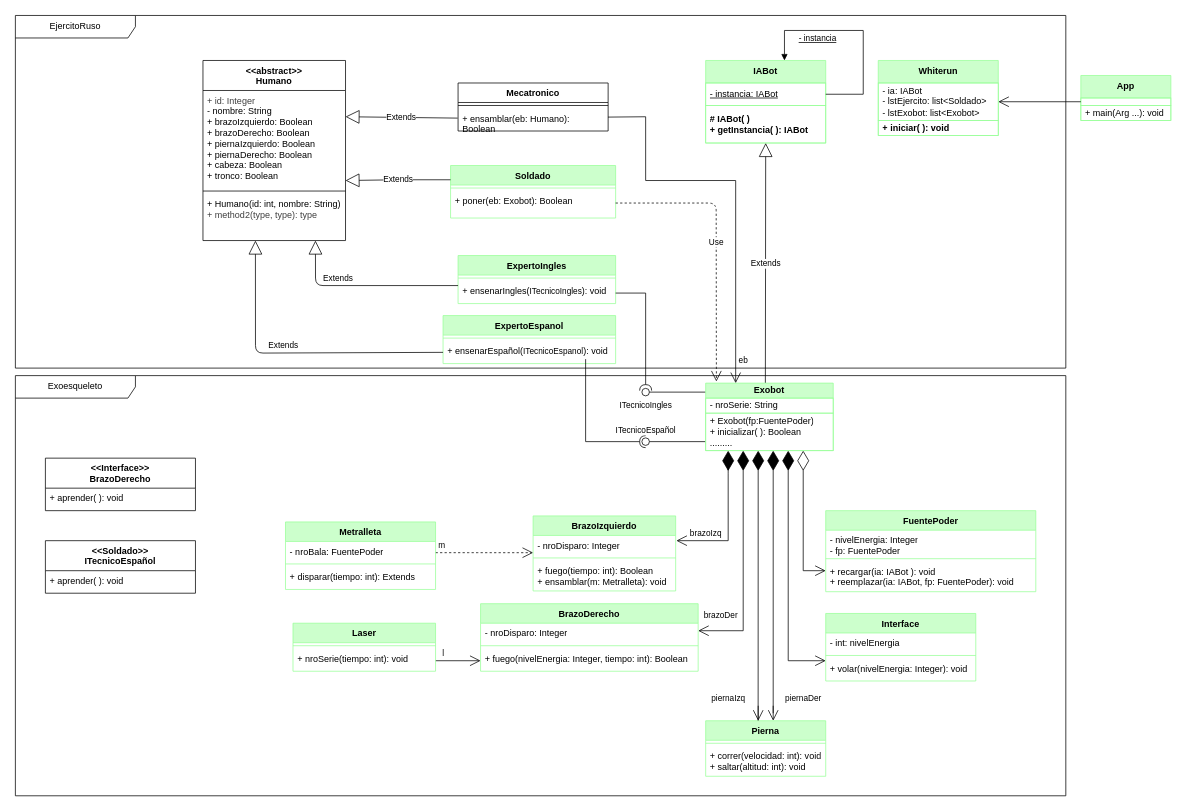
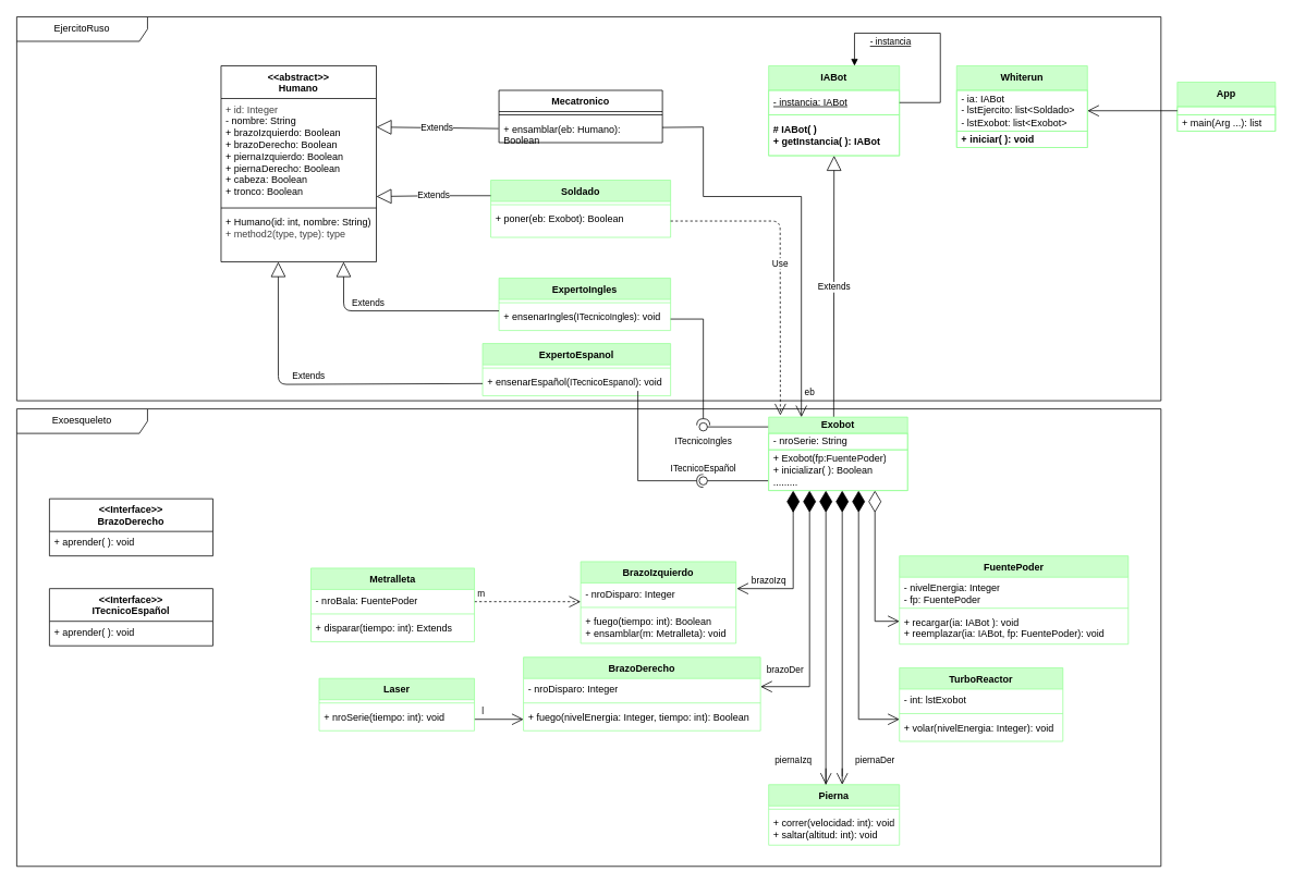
- <mxCell id="97" value="+ main(Arg ...): void" style="text;strokeColor=#99FF99;fillColor=none;align=left;verticalAlign=middle;spacingLeft=4;spacingRight=4;overflow=hidden;points=[[0,0.5],[1,0.5]];portConstraint=eastwest;rotatable=0;whiteSpace=wrap;html=1;shadow=0;" parent="95" vertex="1"><mxGeometry y="40" width="120" height="20" as="geometry" /></mxCell>
+ <mxCell id="97" value="+ main(Arg ...): list" style="text;strokeColor=#99FF99;fillColor=none;align=left;verticalAlign=middle;spacingLeft=4;spacingRight=4;overflow=hidden;points=[[0,0.5],[1,0.5]];portConstraint=eastwest;rotatable=0;whiteSpace=wrap;html=1;shadow=0;" parent="95" vertex="1"><mxGeometry y="40" width="120" height="20" as="geometry" /></mxCell>
- <mxCell id="64" value="&amp;lt;&amp;lt;Soldado&amp;gt;&amp;gt;&lt;div&gt;&lt;span style=&quot;color: rgb(0, 0, 0);&quot;&gt;ITecnicoEspañol&lt;/span&gt;&lt;/div&gt;" style="swimlane;fontStyle=1;align=center;verticalAlign=top;childLayout=stackLayout;horizontal=1;startSize=40;horizontalStack=0;resizeParent=1;resizeParentMax=0;resizeLast=0;collapsible=1;marginBottom=0;whiteSpace=wrap;html=1;" parent="57" vertex="1"><mxGeometry x="40" y="220" width="200" height="70" as="geometry" /></mxCell>
+ <mxCell id="64" value="&amp;lt;&amp;lt;Interface&amp;gt;&amp;gt;&lt;div&gt;&lt;span style=&quot;color: rgb(0, 0, 0);&quot;&gt;ITecnicoEspañol&lt;/span&gt;&lt;/div&gt;" style="swimlane;fontStyle=1;align=center;verticalAlign=top;childLayout=stackLayout;horizontal=1;startSize=40;horizontalStack=0;resizeParent=1;resizeParentMax=0;resizeLast=0;collapsible=1;marginBottom=0;whiteSpace=wrap;html=1;" parent="57" vertex="1"><mxGeometry x="40" y="220" width="200" height="70" as="geometry" /></mxCell>
- <mxCell id="69" value="Interface" style="swimlane;fontStyle=1;align=center;verticalAlign=top;childLayout=stackLayout;horizontal=1;startSize=26;horizontalStack=0;resizeParent=1;resizeParentMax=0;resizeLast=0;collapsible=1;marginBottom=0;whiteSpace=wrap;html=1;fillColor=#CCFFCC;strokeColor=#99FF99;" parent="57" vertex="1"><mxGeometry x="1080" y="317" width="200" height="90" as="geometry" /></mxCell>
+ <mxCell id="69" value="TurboReactor" style="swimlane;fontStyle=1;align=center;verticalAlign=top;childLayout=stackLayout;horizontal=1;startSize=26;horizontalStack=0;resizeParent=1;resizeParentMax=0;resizeLast=0;collapsible=1;marginBottom=0;whiteSpace=wrap;html=1;fillColor=#CCFFCC;strokeColor=#99FF99;" parent="57" vertex="1"><mxGeometry x="1080" y="317" width="200" height="90" as="geometry" /></mxCell>
- <mxCell id="70" value="- int: nivelEnergia" style="text;strokeColor=none;fillColor=none;align=left;verticalAlign=top;spacingLeft=4;spacingRight=4;overflow=hidden;rotatable=0;points=[[0,0.5],[1,0.5]];portConstraint=eastwest;whiteSpace=wrap;html=1;" parent="69" vertex="1"><mxGeometry y="26" width="200" height="26" as="geometry" /></mxCell>
+ <mxCell id="70" value="- int: lstExobot" style="text;strokeColor=none;fillColor=none;align=left;verticalAlign=top;spacingLeft=4;spacingRight=4;overflow=hidden;rotatable=0;points=[[0,0.5],[1,0.5]];portConstraint=eastwest;whiteSpace=wrap;html=1;" parent="69" vertex="1"><mxGeometry y="26" width="200" height="26" as="geometry" /></mxCell>
